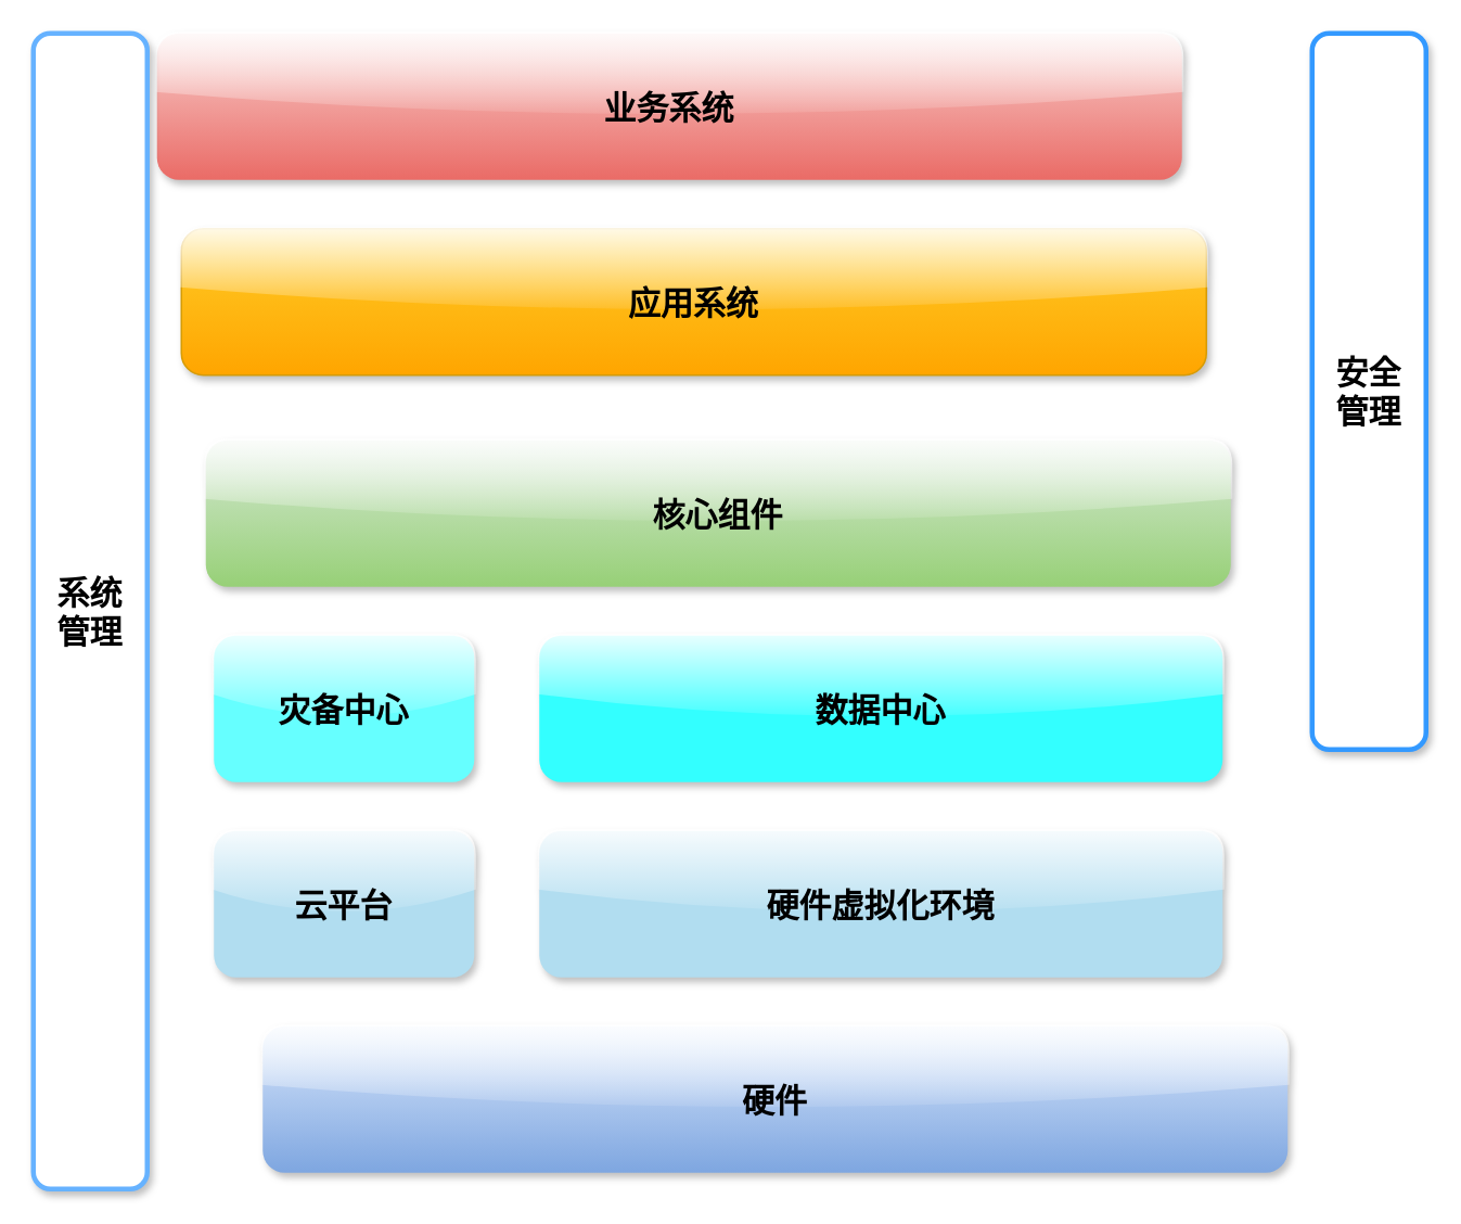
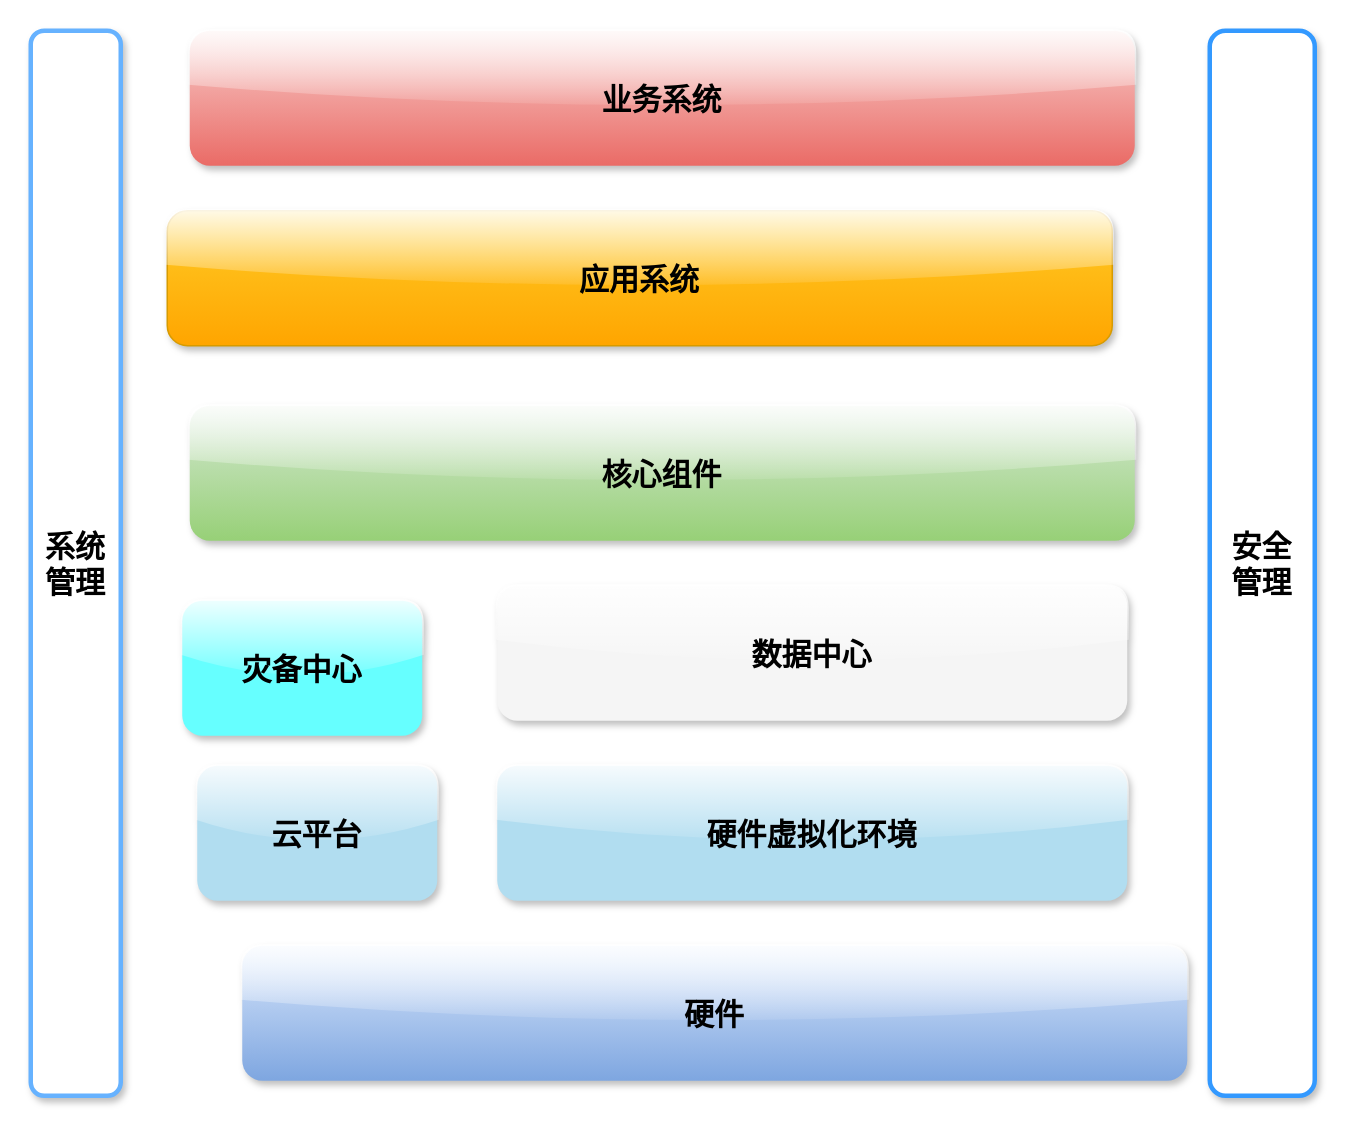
- <mxCell id="6" value="&lt;b&gt;&lt;font style=&quot;font-size: 20px&quot;&gt;业务系统&lt;/font&gt;&lt;/b&gt;" style="rounded=1;whiteSpace=wrap;html=1;fillColor=#f8cecc;shadow=1;sketch=0;glass=1;gradientColor=#ea6b66;strokeColor=none;" vertex="1" parent="1"><mxGeometry x="96" y="20" width="630" height="90" as="geometry" /></mxCell>
+ <mxCell id="6" value="&lt;b&gt;&lt;font style=&quot;font-size: 20px&quot;&gt;业务系统&lt;/font&gt;&lt;/b&gt;" style="rounded=1;whiteSpace=wrap;html=1;fillColor=#f8cecc;shadow=1;sketch=0;glass=1;gradientColor=#ea6b66;strokeColor=none;" vertex="1" parent="1"><mxGeometry x="126" y="20" width="630" height="90" as="geometry" /></mxCell>
- <mxCell id="11" value="&lt;div&gt;&lt;span style=&quot;font-size: 20px&quot;&gt;&lt;b&gt;安全&lt;/b&gt;&lt;/span&gt;&lt;/div&gt;&lt;div&gt;&lt;b&gt;&lt;font style=&quot;font-size: 20px&quot;&gt;管理&lt;/font&gt;&lt;/b&gt;&lt;/div&gt;" style="rounded=1;whiteSpace=wrap;html=1;shadow=1;glass=0;sketch=0;fillColor=#FFFFFF;align=center;strokeWidth=3;strokeColor=#3399FF;" vertex="1" parent="1"><mxGeometry x="806" y="20" width="70" height="440" as="geometry" /></mxCell>
+ <mxCell id="11" value="&lt;div&gt;&lt;span style=&quot;font-size: 20px&quot;&gt;&lt;b&gt;安全&lt;/b&gt;&lt;/span&gt;&lt;/div&gt;&lt;div&gt;&lt;b&gt;&lt;font style=&quot;font-size: 20px&quot;&gt;管理&lt;/font&gt;&lt;/b&gt;&lt;/div&gt;" style="rounded=1;whiteSpace=wrap;html=1;shadow=1;glass=0;sketch=0;fillColor=#FFFFFF;align=center;strokeWidth=3;strokeColor=#3399FF;" vertex="1" parent="1"><mxGeometry x="806" y="20" width="70" height="710" as="geometry" /></mxCell>
- <mxCell id="10" value="&lt;div&gt;&lt;b&gt;&lt;font style=&quot;font-size: 20px&quot;&gt;系统&lt;/font&gt;&lt;/b&gt;&lt;/div&gt;&lt;div&gt;&lt;b&gt;&lt;font style=&quot;font-size: 20px&quot;&gt;管理&lt;/font&gt;&lt;/b&gt;&lt;/div&gt;" style="rounded=1;whiteSpace=wrap;html=1;shadow=1;glass=0;sketch=0;fillColor=#FFFFFF;align=center;strokeWidth=3;strokeColor=#66B2FF;" vertex="1" parent="1"><mxGeometry x="20" y="20" width="70" height="710" as="geometry" /></mxCell>
+ <mxCell id="10" value="&lt;div&gt;&lt;b&gt;&lt;font style=&quot;font-size: 20px&quot;&gt;系统&lt;/font&gt;&lt;/b&gt;&lt;/div&gt;&lt;div&gt;&lt;b&gt;&lt;font style=&quot;font-size: 20px&quot;&gt;管理&lt;/font&gt;&lt;/b&gt;&lt;/div&gt;" style="rounded=1;whiteSpace=wrap;html=1;shadow=1;glass=0;sketch=0;fillColor=#FFFFFF;align=center;strokeWidth=3;strokeColor=#66B2FF;" vertex="1" parent="1"><mxGeometry x="20" y="20" width="60" height="710" as="geometry" /></mxCell>
- <mxCell id="4" value="&lt;span style=&quot;font-size: 20px&quot;&gt;&lt;b&gt;灾备中心&lt;/b&gt;&lt;/span&gt;" style="rounded=1;whiteSpace=wrap;html=1;shadow=1;sketch=0;glass=1;fillColor=#66FFFF;strokeColor=none;" vertex="1" parent="1"><mxGeometry x="131" y="390" width="160" height="90" as="geometry" /></mxCell>
+ <mxCell id="4" value="&lt;span style=&quot;font-size: 20px&quot;&gt;&lt;b&gt;灾备中心&lt;/b&gt;&lt;/span&gt;" style="rounded=1;whiteSpace=wrap;html=1;shadow=1;sketch=0;glass=1;fillColor=#66FFFF;strokeColor=none;" vertex="1" parent="1"><mxGeometry x="121" y="400" width="160" height="90" as="geometry" /></mxCell>
- <mxCell id="7" value="&lt;b&gt;&lt;font style=&quot;font-size: 20px&quot;&gt;数据中心&lt;/font&gt;&lt;/b&gt;" style="rounded=1;whiteSpace=wrap;html=1;shadow=1;sketch=0;glass=1;fillColor=#33FFFF;strokeColor=none;" vertex="1" parent="1"><mxGeometry x="331" y="390" width="420" height="90" as="geometry" /></mxCell>
+ <mxCell id="7" value="&lt;b&gt;&lt;font style=&quot;font-size: 20px&quot;&gt;数据中心&lt;/font&gt;&lt;/b&gt;" style="rounded=1;whiteSpace=wrap;html=1;shadow=1;sketch=0;glass=1;fillColor=#f5f5f5;strokeColor=none;" vertex="1" parent="1"><mxGeometry x="331" y="390" width="420" height="90" as="geometry" /></mxCell>
